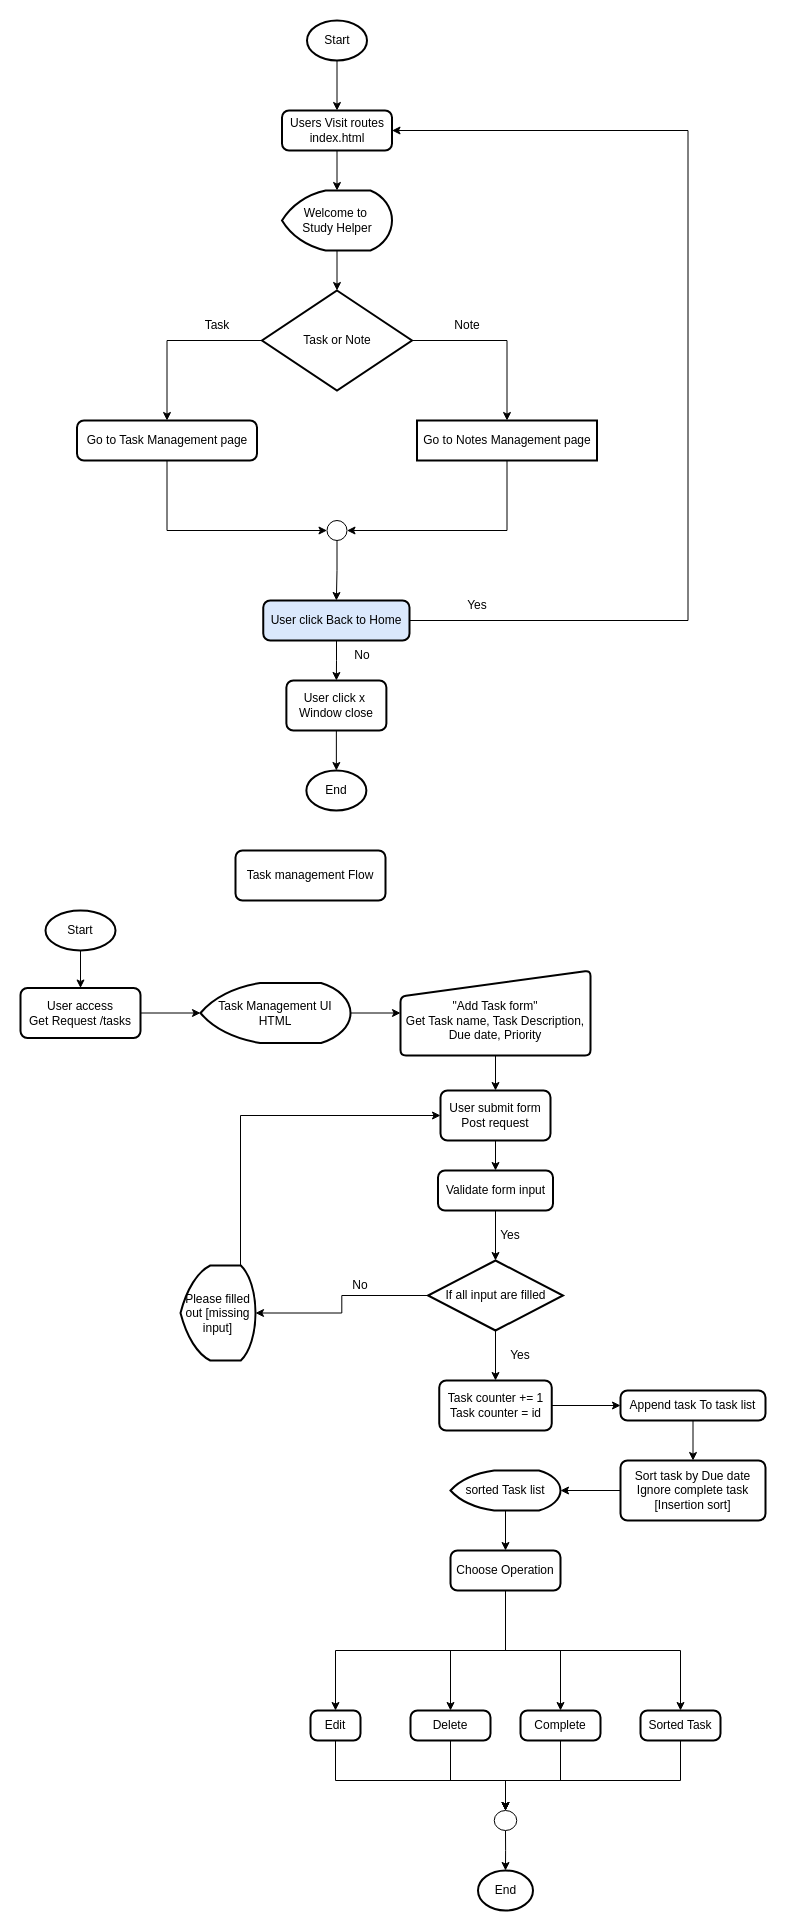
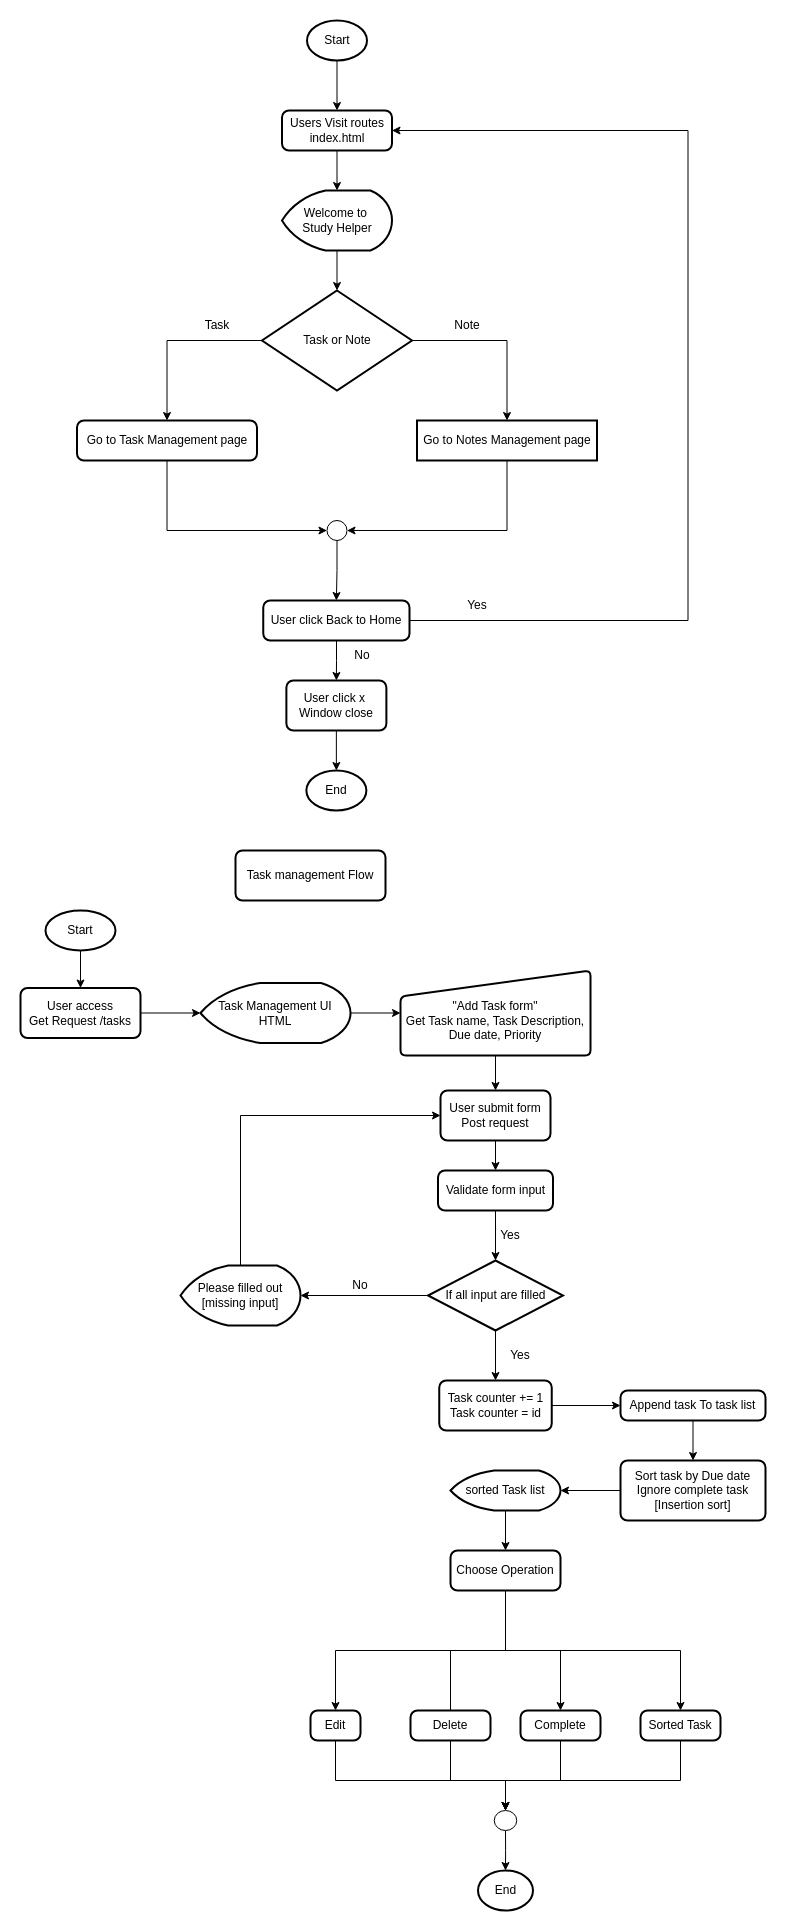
- <mxCell id="69" value="User click Back to Home" style="rounded=1;whiteSpace=wrap;html=1;absoluteArcSize=1;arcSize=14;strokeWidth=2;fillColor=#dae8fc;" parent="1" vertex="1"><mxGeometry x="262.75" y="600" width="146.25" height="40" as="geometry" /></mxCell>
+ <mxCell id="69" value="User click Back to Home" style="rounded=1;whiteSpace=wrap;html=1;absoluteArcSize=1;arcSize=14;strokeWidth=2;" parent="1" vertex="1"><mxGeometry x="262.75" y="600" width="146.25" height="40" as="geometry" /></mxCell>
- <mxCell id="41" value="Please filled out [missing input]" style="strokeWidth=2;html=1;shape=mxgraph.flowchart.display;whiteSpace=wrap;" parent="1" vertex="1"><mxGeometry x="180" y="1265" width="75" height="95" as="geometry" /></mxCell>
+ <mxCell id="41" value="Please filled out [missing input]" style="strokeWidth=2;html=1;shape=mxgraph.flowchart.display;whiteSpace=wrap;" parent="1" vertex="1"><mxGeometry x="180" y="1265" width="120" height="60" as="geometry" /></mxCell>
- <mxCell id="51" style="edgeStyle=orthogonalEdgeStyle;rounded=0;orthogonalLoop=1;jettySize=auto;html=1;entryX=0.5;entryY=0;entryDx=0;entryDy=0;" parent="1" source="54" target="56" edge="1"><mxGeometry relative="1" as="geometry" /></mxCell>
+ <mxCell id="51" style="edgeStyle=orthogonalEdgeStyle;rounded=0;orthogonalLoop=1;jettySize=auto;html=1;entryX=0.5;entryY=0;entryDx=0;entryDy=0;endArrow=none;" parent="1" source="54" target="56" edge="1"><mxGeometry relative="1" as="geometry" /></mxCell>
